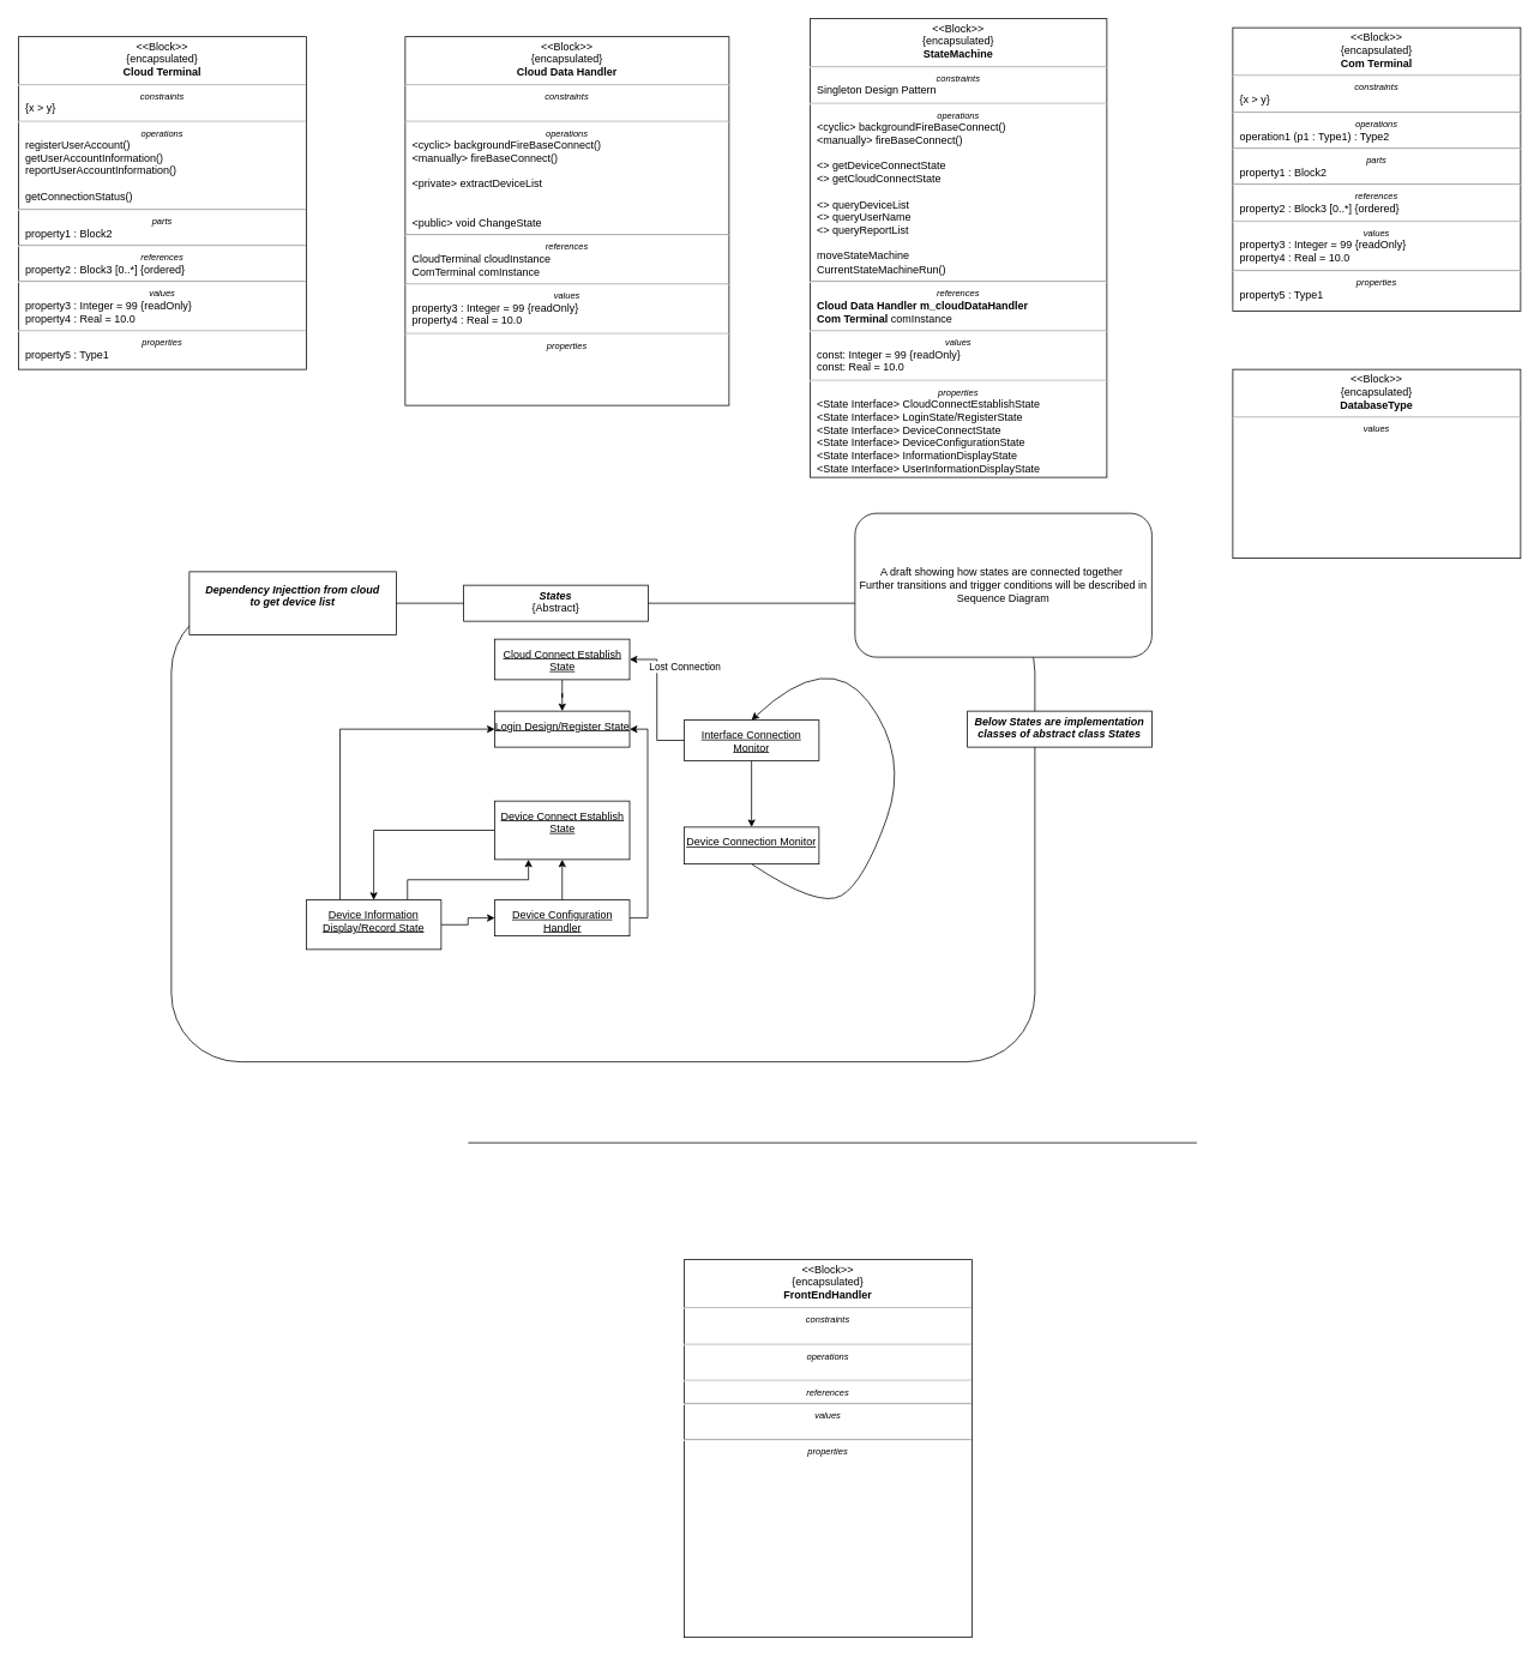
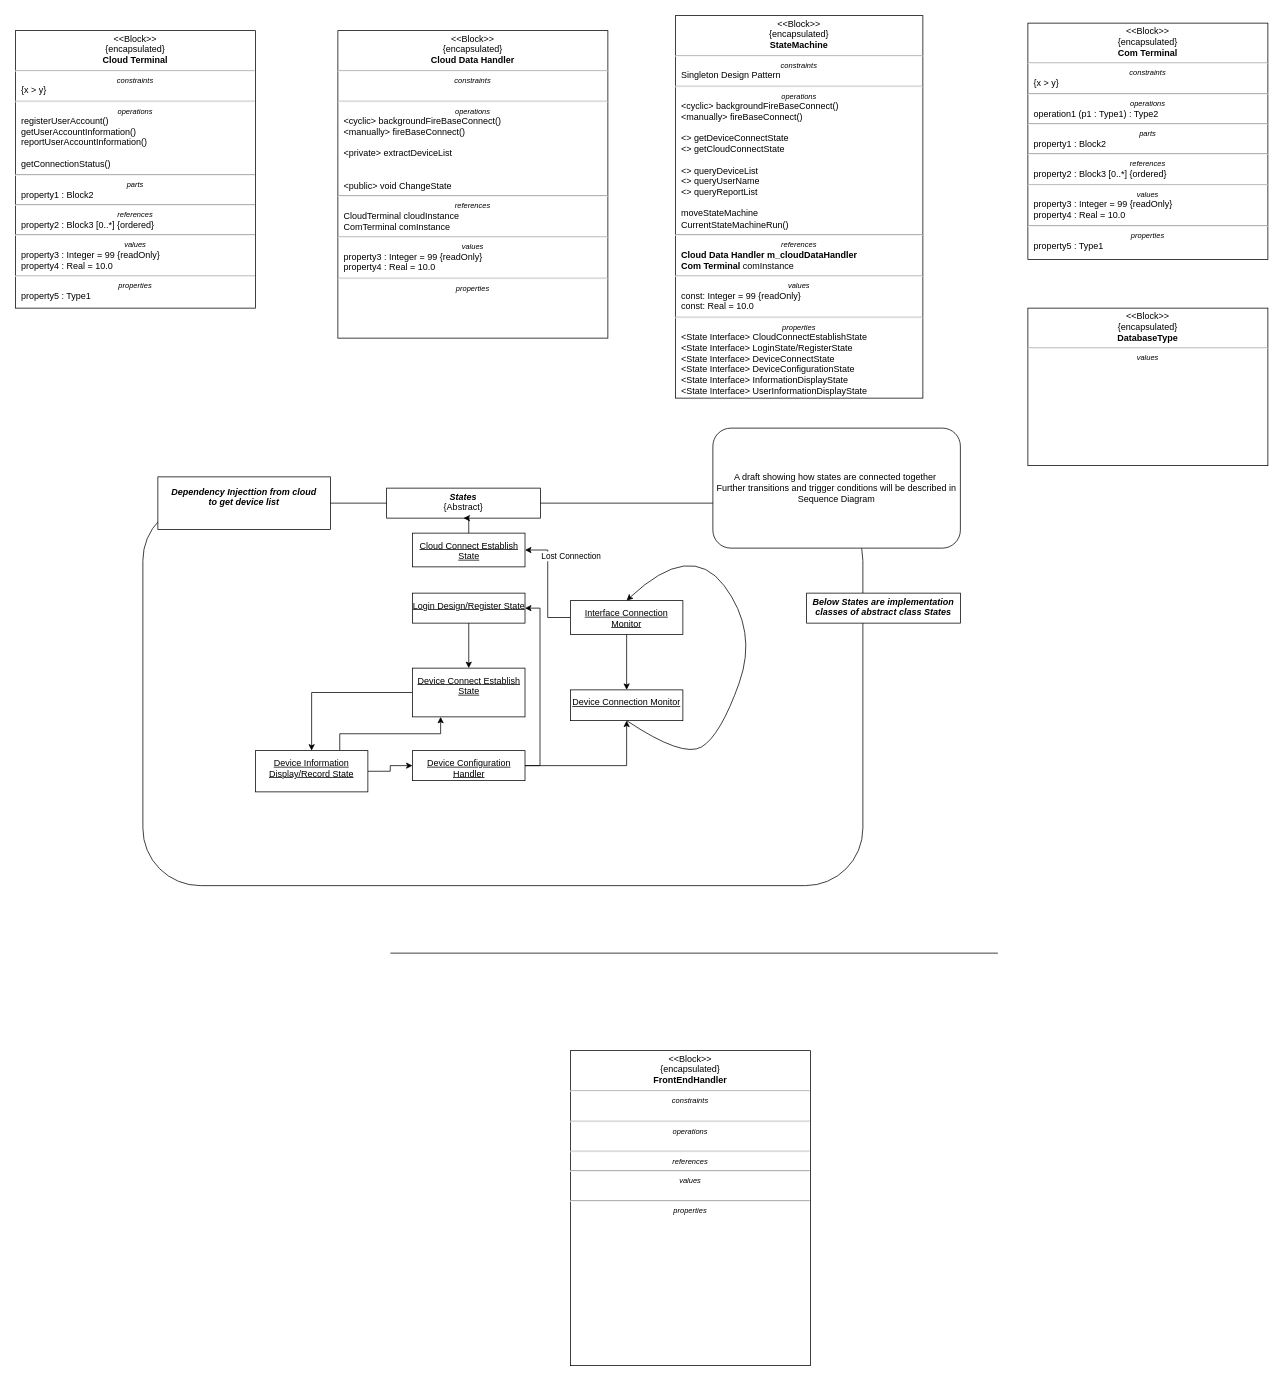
- <mxCell id="26" value="" style="edgeStyle=orthogonalEdgeStyle;rounded=0;orthogonalLoop=1;jettySize=auto;html=1;" parent="10" source="27" target="15" edge="1"><mxGeometry relative="1" as="geometry" /></mxCell>
+ <mxCell id="26" value="" style="edgeStyle=orthogonalEdgeStyle;rounded=0;orthogonalLoop=1;jettySize=auto;html=1;" parent="10" source="27" target="13" edge="1"><mxGeometry relative="1" as="geometry" /></mxCell>
+ <mxCell id="28" value="" style="endArrow=classic;html=1;rounded=0;entryX=0.5;entryY=0;entryDx=0;entryDy=0;exitX=0.5;exitY=1;exitDx=0;exitDy=0;" parent="10" source="15" target="18" edge="1"><mxGeometry width="50" height="50" relative="1" as="geometry"><mxPoint x="450" y="240" as="sourcePoint" /><mxPoint x="500" y="190" as="targetPoint" /></mxGeometry></mxCell>
- <mxCell id="21" style="edgeStyle=orthogonalEdgeStyle;rounded=0;orthogonalLoop=1;jettySize=auto;html=1;exitX=0.25;exitY=0;exitDx=0;exitDy=0;entryX=0;entryY=0.5;entryDx=0;entryDy=0;" parent="10" source="22" target="15" edge="1"><mxGeometry relative="1" as="geometry" /></mxCell>
- <mxCell id="23" value="" style="edgeStyle=orthogonalEdgeStyle;rounded=0;orthogonalLoop=1;jettySize=auto;html=1;" parent="10" source="25" target="18" edge="1"><mxGeometry relative="1" as="geometry" /></mxCell>
+ <mxCell id="23" value="" style="edgeStyle=orthogonalEdgeStyle;rounded=0;orthogonalLoop=1;jettySize=auto;html=1;" parent="10" source="25" target="32" edge="1"><mxGeometry relative="1" as="geometry" /></mxCell>
